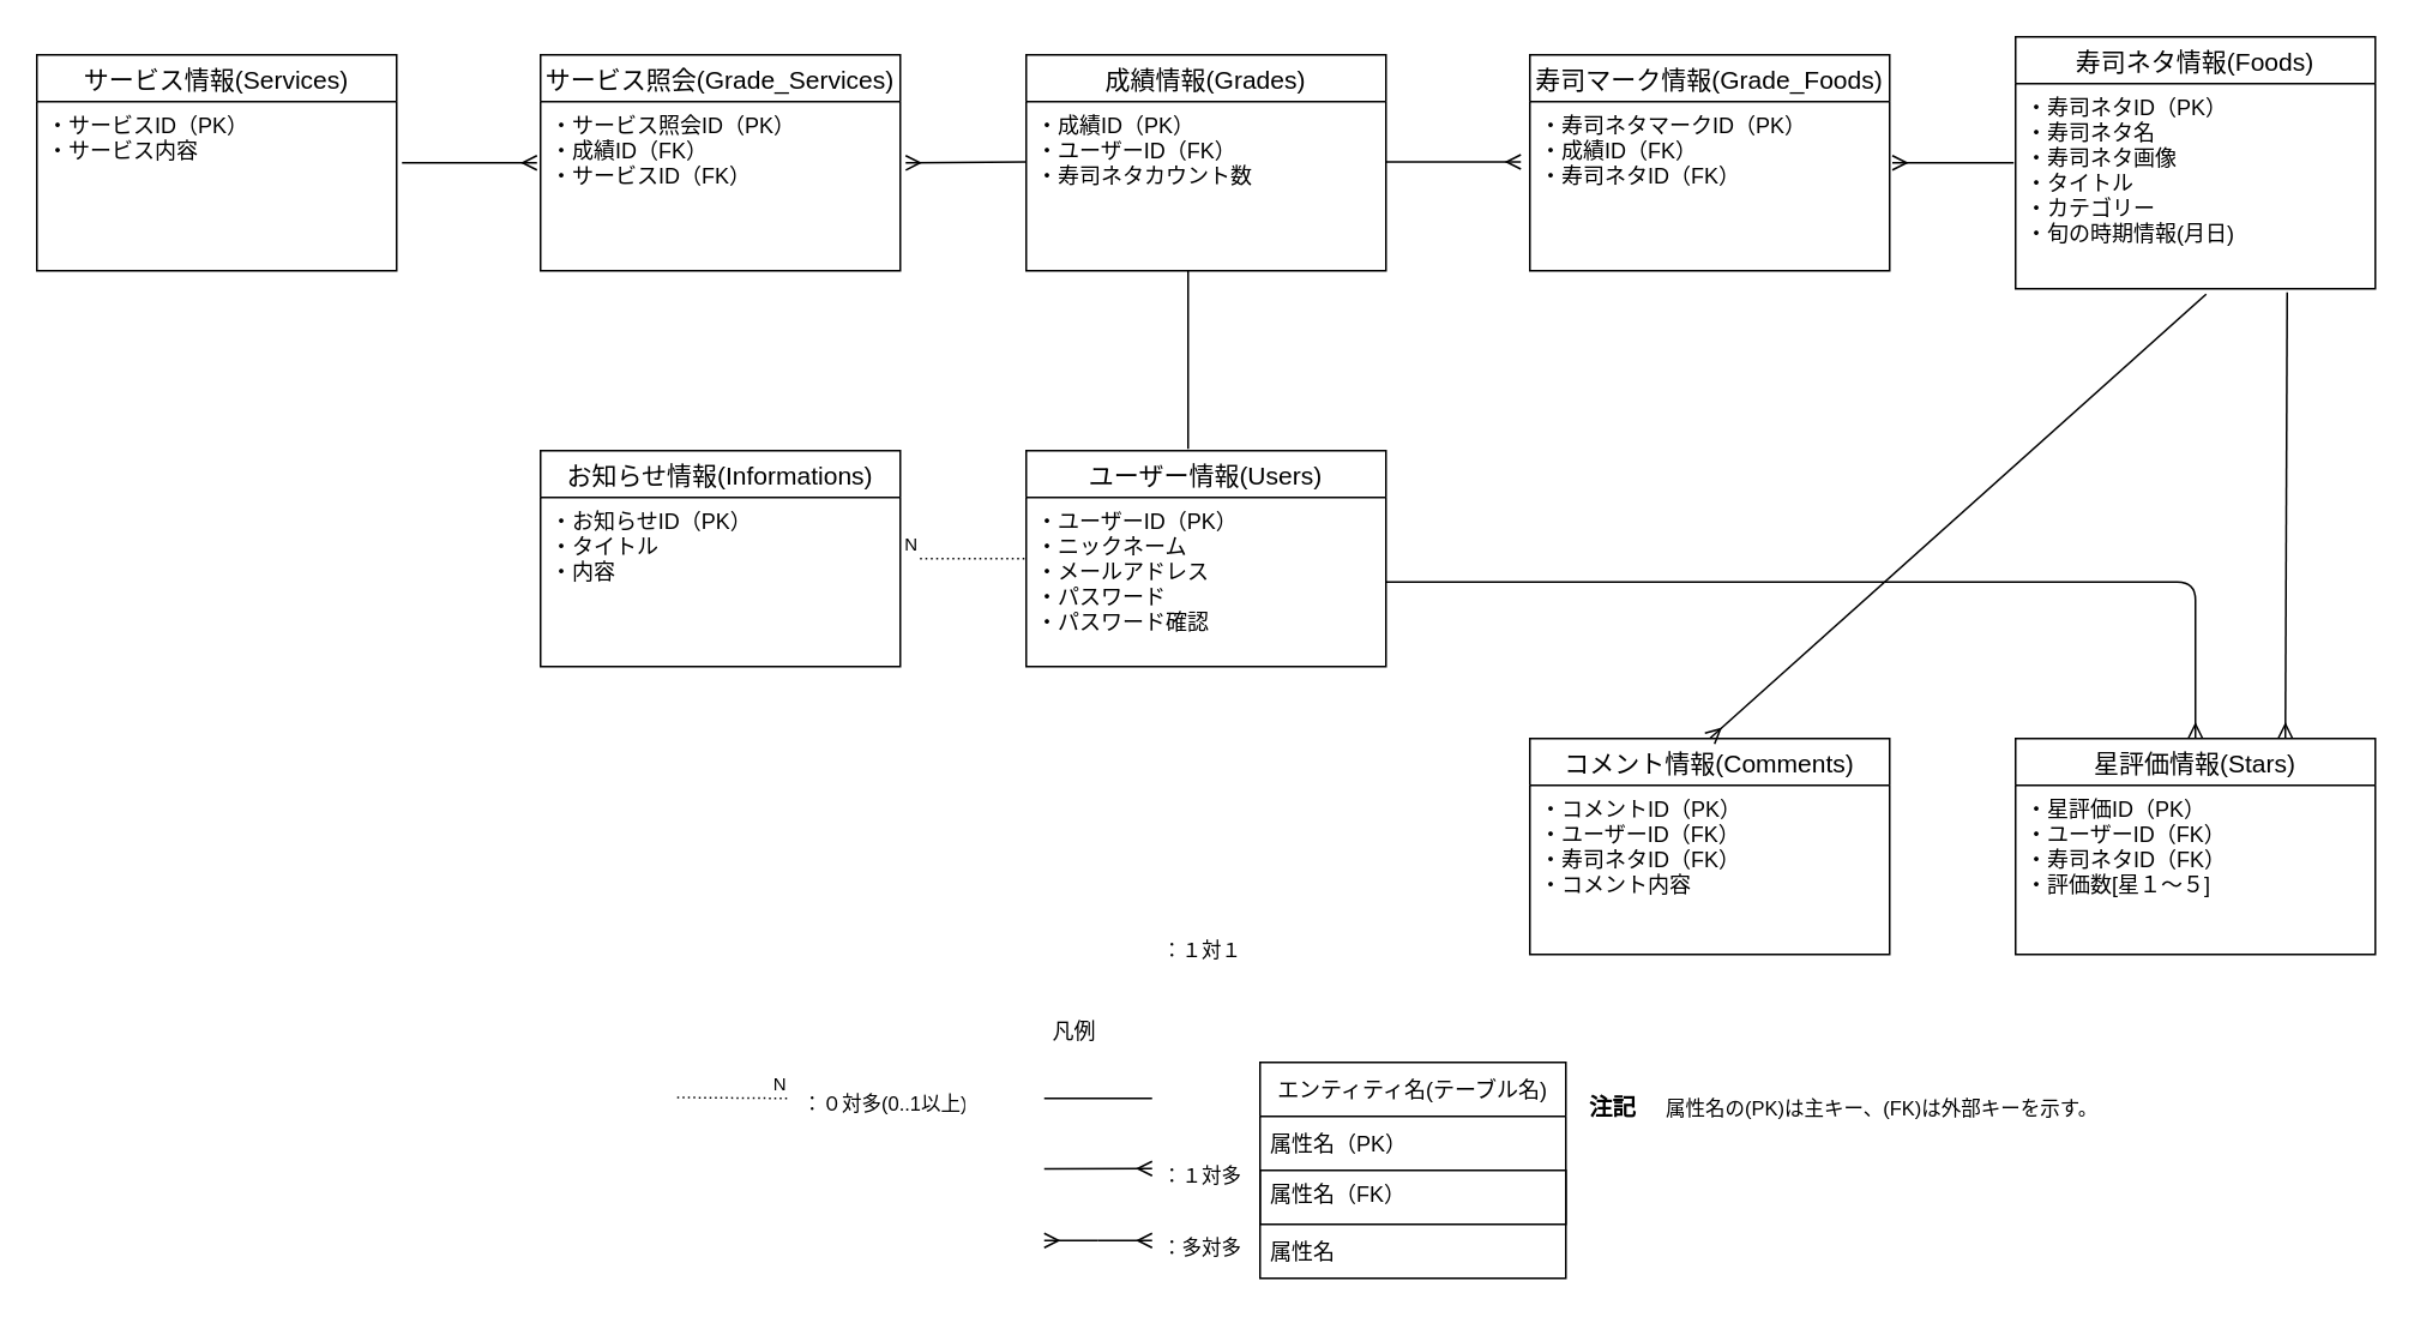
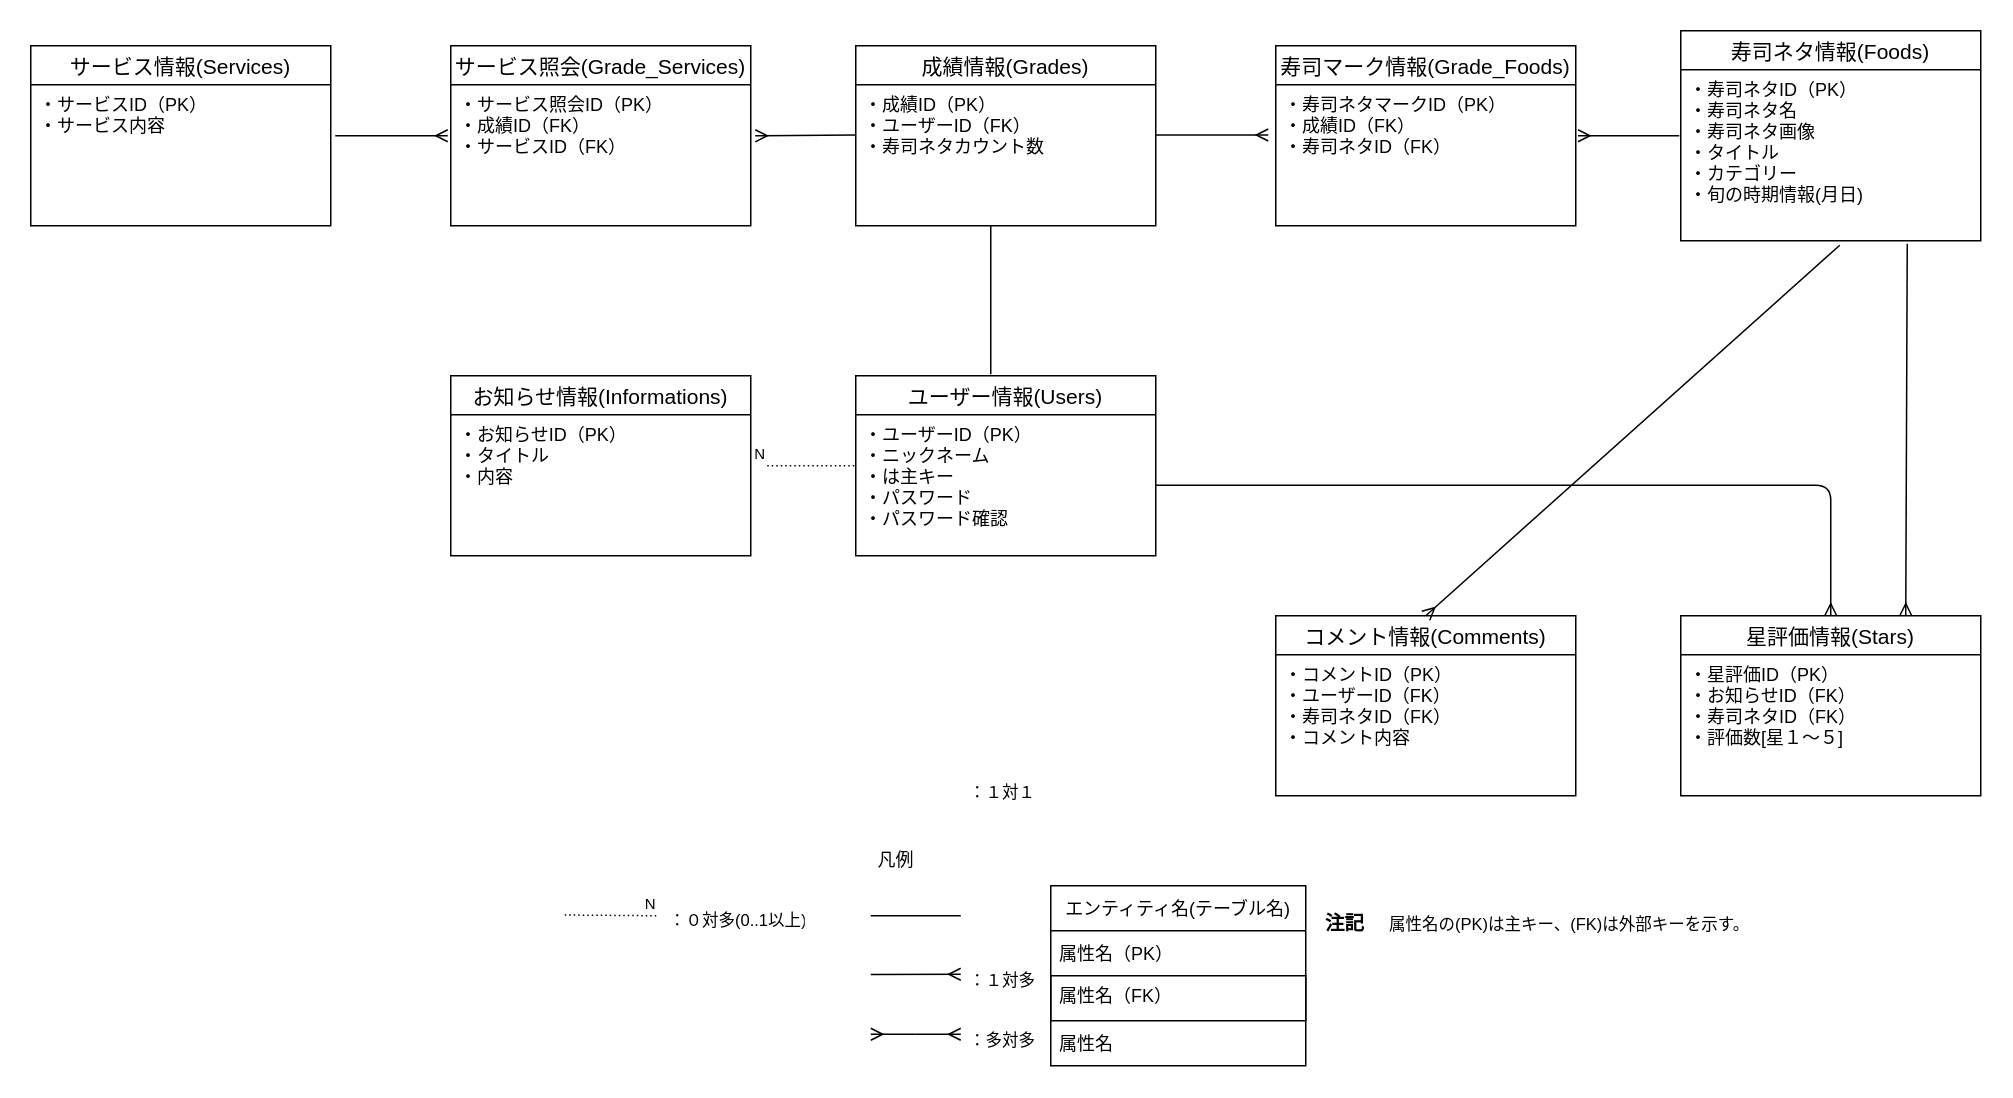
- <mxCell id="16" value="・ユーザーID（PK）&#10;・ニックネーム&#10;・メールアドレス&#10;・パスワード&#10;・パスワード確認" style="text;strokeColor=none;fillColor=none;spacingLeft=4;spacingRight=4;overflow=hidden;rotatable=0;points=[[0,0.5],[1,0.5]];portConstraint=eastwest;fontSize=12;fontStyle=0;verticalAlign=top;" parent="15" vertex="1"><mxGeometry y="26" width="200" height="94" as="geometry" /></mxCell>
+ <mxCell id="16" value="・ユーザーID（PK）&#10;・ニックネーム&#10;・は主キー&#10;・パスワード&#10;・パスワード確認" style="text;strokeColor=none;fillColor=none;spacingLeft=4;spacingRight=4;overflow=hidden;rotatable=0;points=[[0,0.5],[1,0.5]];portConstraint=eastwest;fontSize=12;fontStyle=0;verticalAlign=top;" parent="15" vertex="1"><mxGeometry y="26" width="200" height="94" as="geometry" /></mxCell>
- <mxCell id="22" value="・星評価ID（PK）&#10;・ユーザーID（FK）&#10;・寿司ネタID（FK）&#10;・評価数[星１〜５]&#10;" style="text;strokeColor=none;fillColor=none;spacingLeft=4;spacingRight=4;overflow=hidden;rotatable=0;points=[[0,0.5],[1,0.5]];portConstraint=eastwest;fontSize=12;" parent="21" vertex="1"><mxGeometry y="26" width="200" height="94" as="geometry" /></mxCell>
+ <mxCell id="22" value="・星評価ID（PK）&#10;・お知らせID（FK）&#10;・寿司ネタID（FK）&#10;・評価数[星１〜５]&#10;" style="text;strokeColor=none;fillColor=none;spacingLeft=4;spacingRight=4;overflow=hidden;rotatable=0;points=[[0,0.5],[1,0.5]];portConstraint=eastwest;fontSize=12;" parent="21" vertex="1"><mxGeometry y="26" width="200" height="94" as="geometry" /></mxCell>
